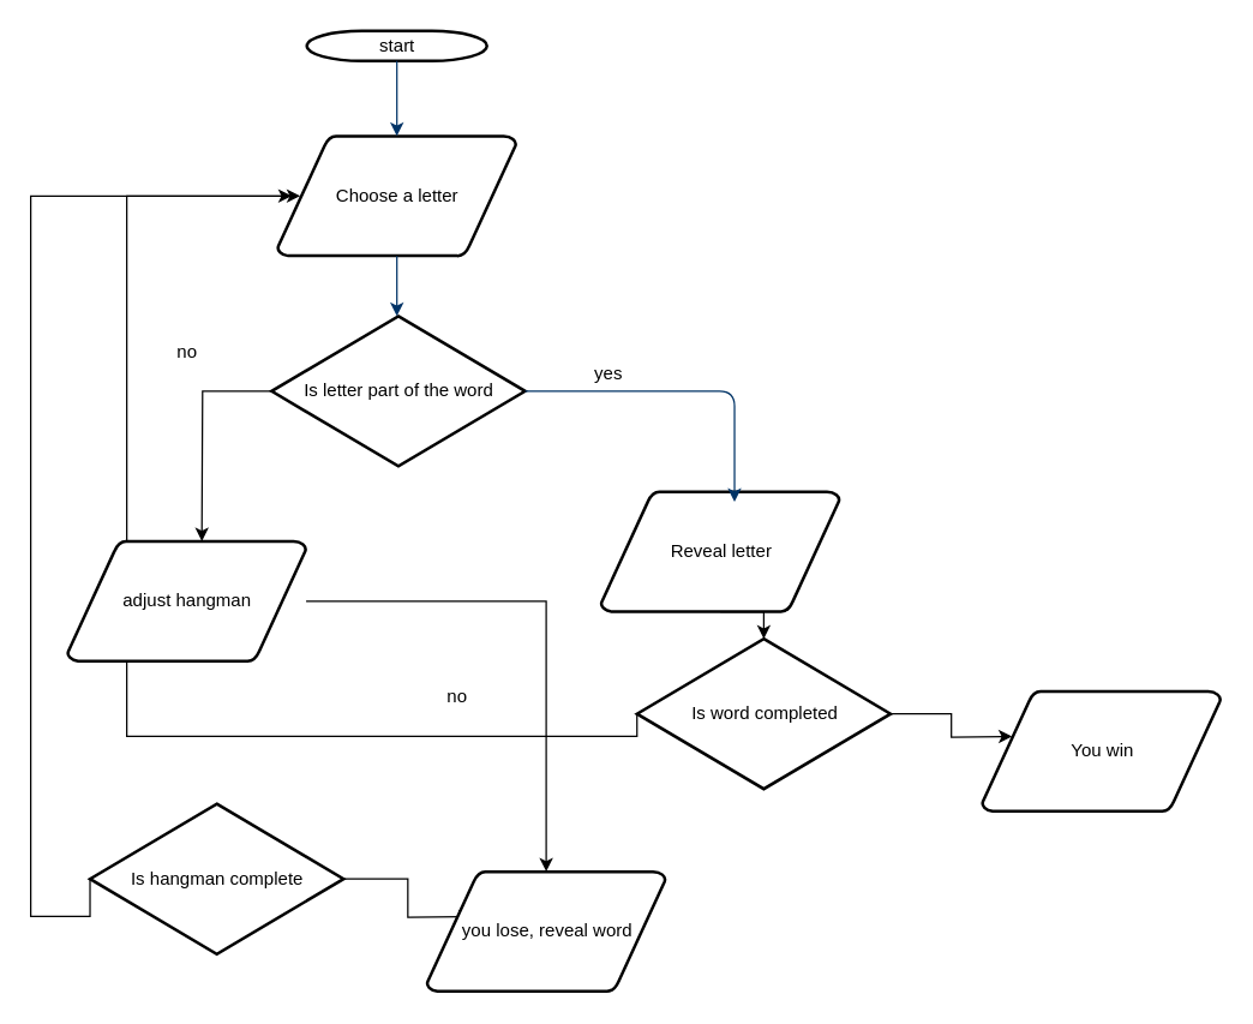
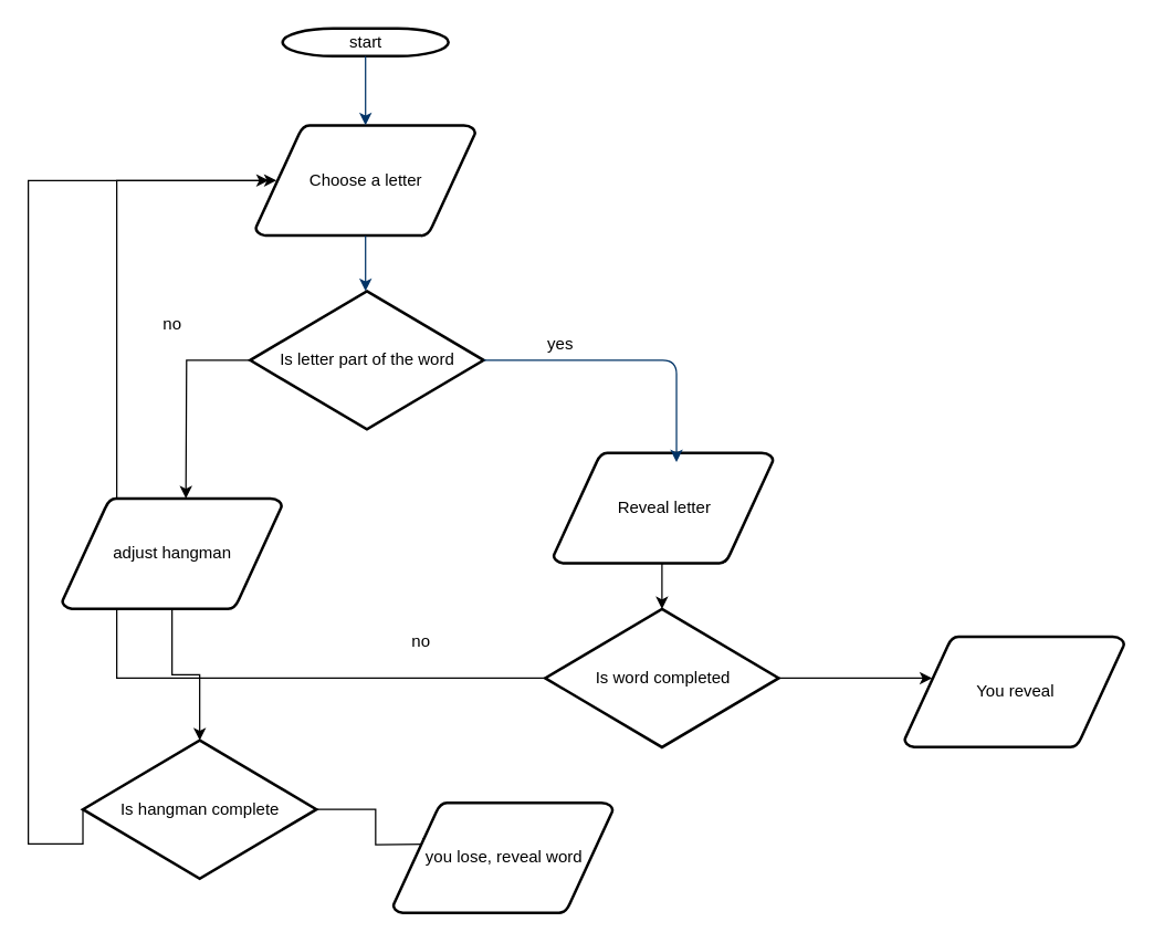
- <mxCell id="17" style="edgeStyle=orthogonalEdgeStyle;rounded=0;orthogonalLoop=1;jettySize=auto;html=1;" edge="1" parent="1" source="18" target="23"><mxGeometry relative="1" as="geometry" /></mxCell>
+ <mxCell id="17" style="edgeStyle=orthogonalEdgeStyle;rounded=0;orthogonalLoop=1;jettySize=auto;html=1;" edge="1" parent="1" source="18" target="22"><mxGeometry relative="1" as="geometry" /></mxCell>
- <mxCell id="15" value="Is word completed" style="shape=mxgraph.flowchart.decision;strokeWidth=2;gradientColor=none;gradientDirection=north;fontStyle=0;html=1;" vertex="1" parent="1"><mxGeometry x="424" y="425" width="169" height="100" as="geometry" /></mxCell>
+ <mxCell id="15" value="Is word completed" style="shape=mxgraph.flowchart.decision;strokeWidth=2;gradientColor=none;gradientDirection=north;fontStyle=0;html=1;" vertex="1" parent="1"><mxGeometry x="394" y="440" width="169" height="100" as="geometry" /></mxCell>
- <mxCell id="19" value="You win" style="shape=mxgraph.flowchart.data;strokeWidth=2;gradientColor=none;gradientDirection=north;fontStyle=0;html=1;" vertex="1" parent="1"><mxGeometry x="654" y="460" width="159" height="80" as="geometry" /></mxCell>
+ <mxCell id="19" value="You reveal" style="shape=mxgraph.flowchart.data;strokeWidth=2;gradientColor=none;gradientDirection=north;fontStyle=0;html=1;" vertex="1" parent="1"><mxGeometry x="654" y="460" width="159" height="80" as="geometry" /></mxCell>
